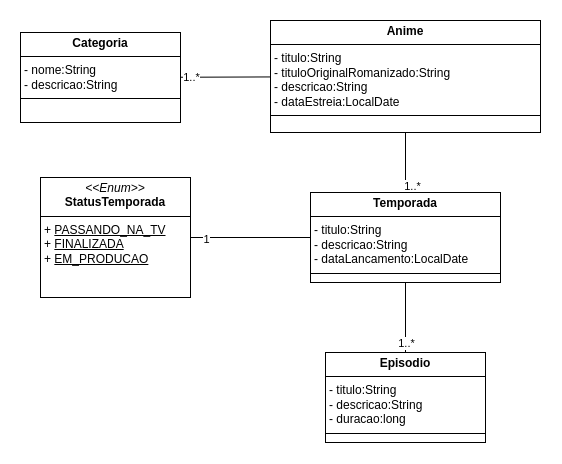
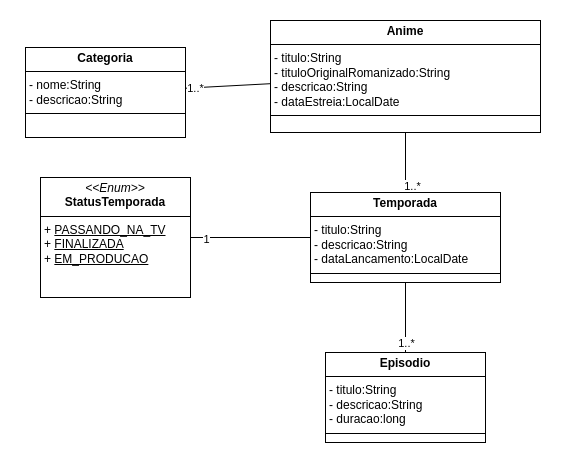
- <mxCell id="5" value="&lt;p style=&quot;margin:0px;margin-top:4px;text-align:center;&quot;&gt;&lt;b&gt;Categoria&lt;/b&gt;&lt;/p&gt;&lt;hr size=&quot;1&quot; style=&quot;border-style:solid;&quot;&gt;&lt;p style=&quot;margin:0px;margin-left:4px;&quot;&gt;- nome:String&lt;/p&gt;&lt;p style=&quot;margin:0px;margin-left:4px;&quot;&gt;- descricao:String&lt;/p&gt;&lt;hr size=&quot;1&quot; style=&quot;border-style:solid;&quot;&gt;&lt;p style=&quot;margin:0px;margin-left:4px;&quot;&gt;&lt;br&gt;&lt;/p&gt;" style="verticalAlign=top;align=left;overflow=fill;html=1;whiteSpace=wrap;" parent="1" vertex="1"><mxGeometry x="20" y="32" width="160" height="90" as="geometry" /></mxCell>
+ <mxCell id="5" value="&lt;p style=&quot;margin:0px;margin-top:4px;text-align:center;&quot;&gt;&lt;b&gt;Categoria&lt;/b&gt;&lt;/p&gt;&lt;hr size=&quot;1&quot; style=&quot;border-style:solid;&quot;&gt;&lt;p style=&quot;margin:0px;margin-left:4px;&quot;&gt;- nome:String&lt;/p&gt;&lt;p style=&quot;margin:0px;margin-left:4px;&quot;&gt;- descricao:String&lt;/p&gt;&lt;hr size=&quot;1&quot; style=&quot;border-style:solid;&quot;&gt;&lt;p style=&quot;margin:0px;margin-left:4px;&quot;&gt;&lt;br&gt;&lt;/p&gt;" style="verticalAlign=top;align=left;overflow=fill;html=1;whiteSpace=wrap;" parent="1" vertex="1"><mxGeometry x="25" y="47" width="160" height="90" as="geometry" /></mxCell>
